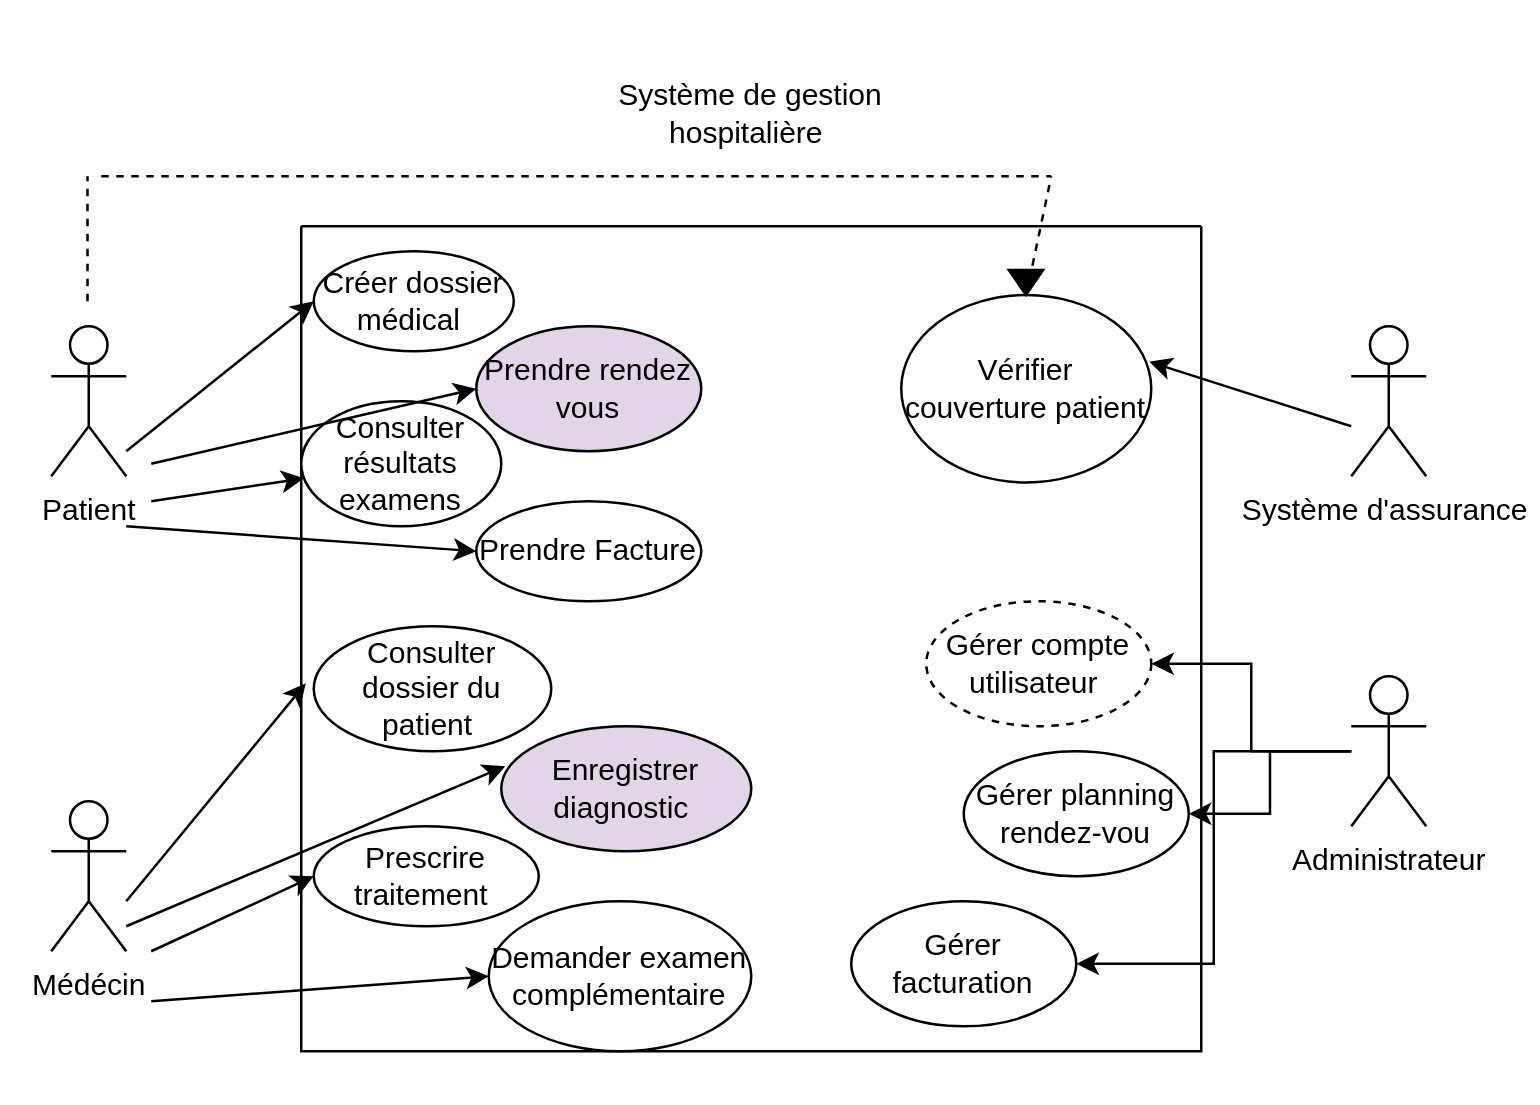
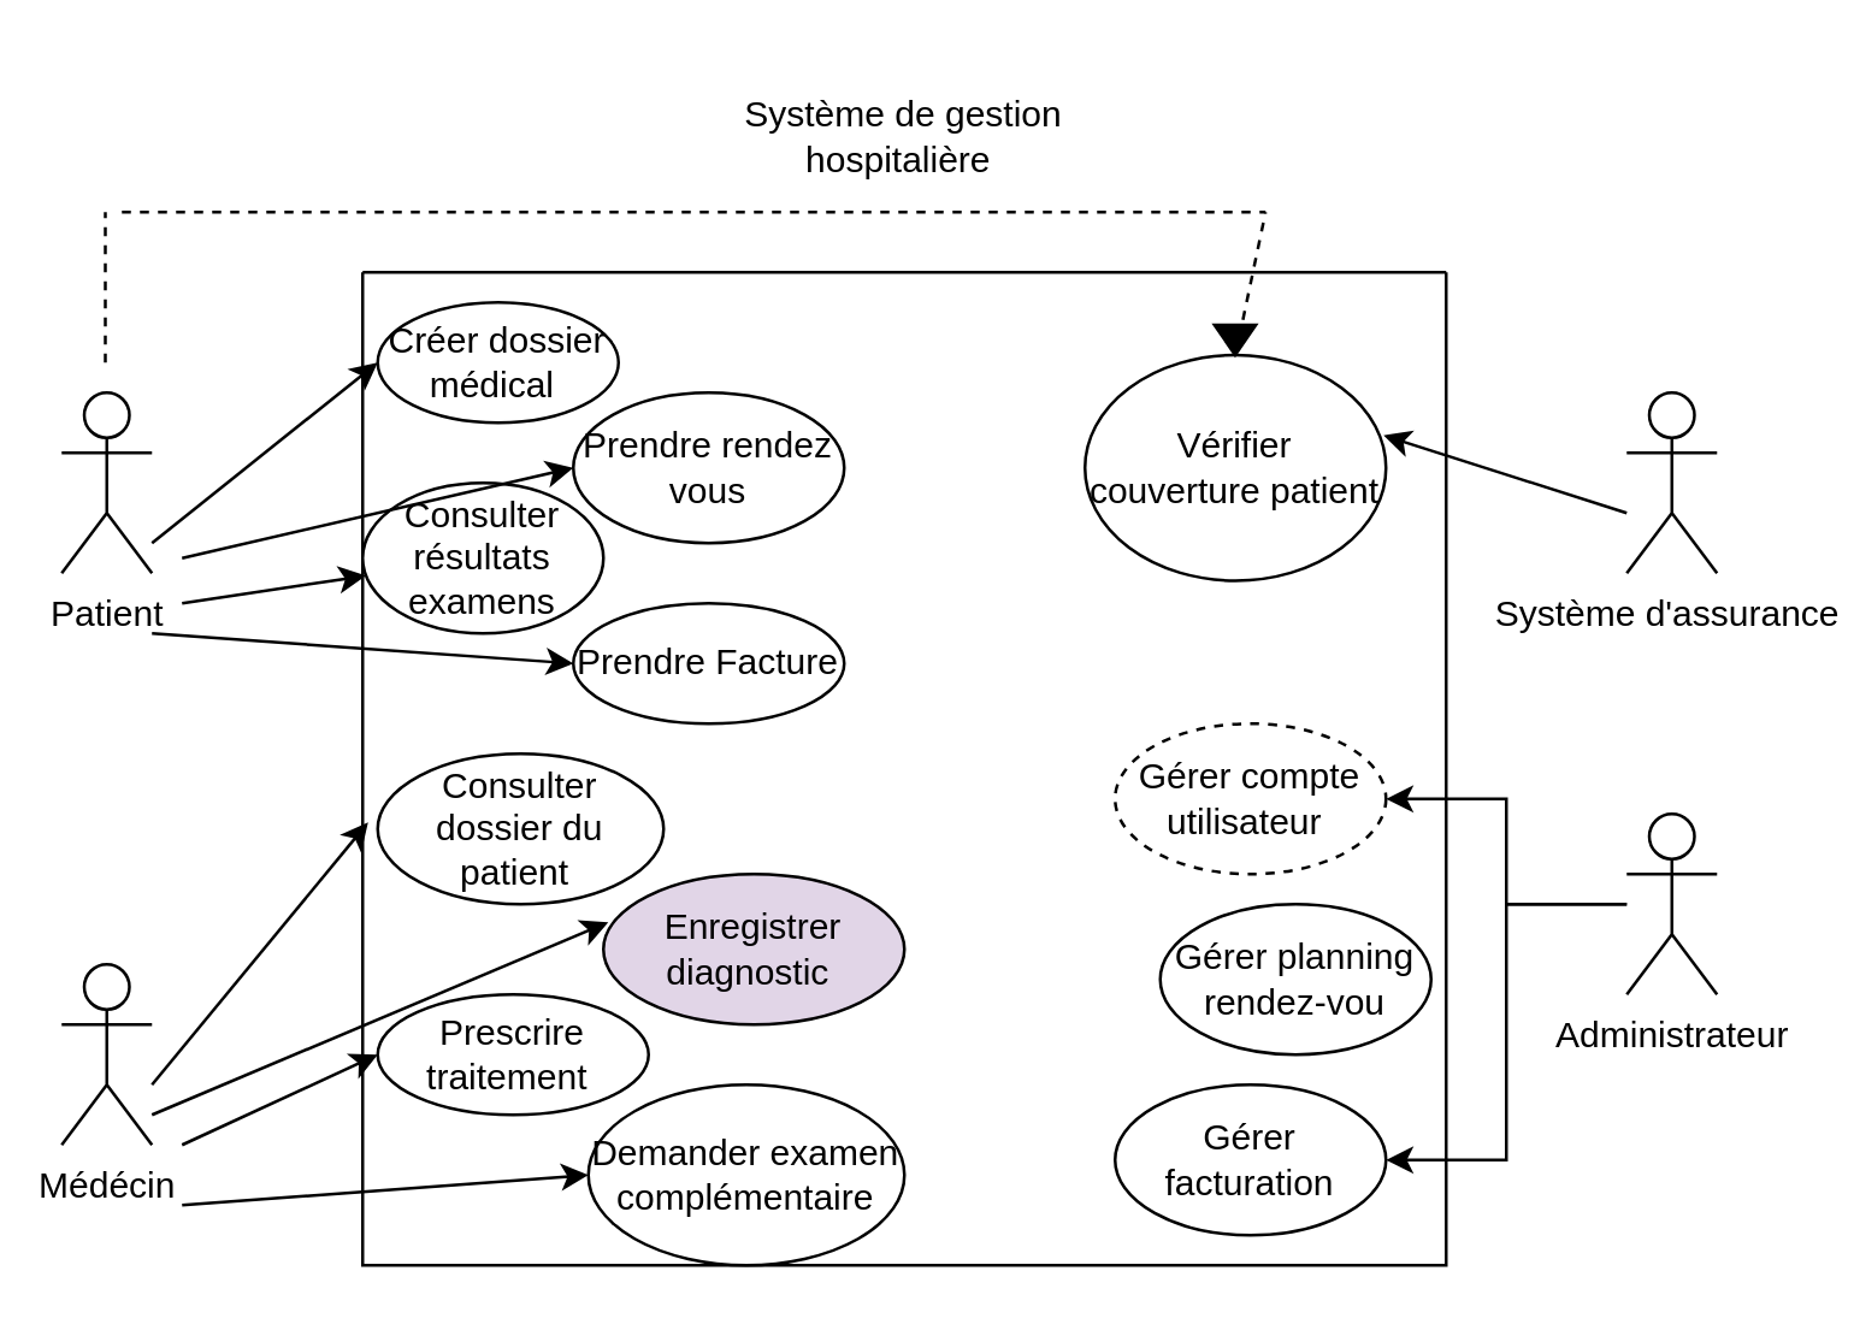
- <mxCell id="6" value="Prendre rendez vous" style="ellipse;whiteSpace=wrap;html=1;fillColor=#e1d5e7;" vertex="1" parent="3"><mxGeometry x="70" y="40" width="90" height="50" as="geometry" /></mxCell>
+ <mxCell id="6" value="Prendre rendez vous" style="ellipse;whiteSpace=wrap;html=1;" vertex="1" parent="3"><mxGeometry x="70" y="40" width="90" height="50" as="geometry" /></mxCell>
- <mxCell id="19" value="" style="edgeStyle=orthogonalEdgeStyle;rounded=0;orthogonalLoop=1;jettySize=auto;html=1;" edge="1" parent="1" source="22" target="13"><mxGeometry relative="1" as="geometry" /></mxCell>
- <mxCell id="14" value="Gérer facturation" style="ellipse;whiteSpace=wrap;html=1;" vertex="1" parent="3"><mxGeometry x="220" y="270" width="90" height="50" as="geometry" /></mxCell>
+ <mxCell id="14" value="Gérer facturation" style="ellipse;whiteSpace=wrap;html=1;" vertex="1" parent="3"><mxGeometry x="250" y="270" width="90" height="50" as="geometry" /></mxCell>
